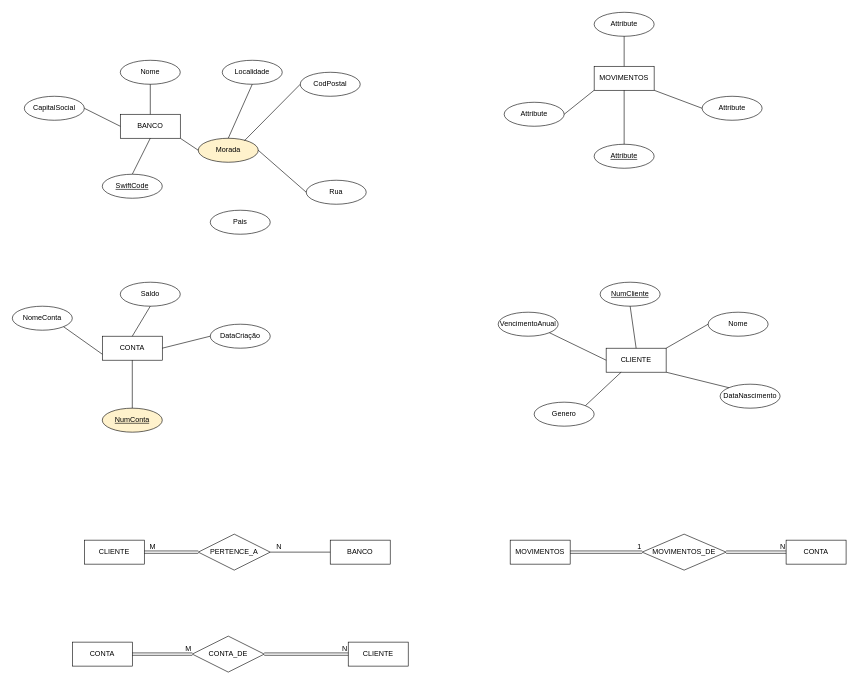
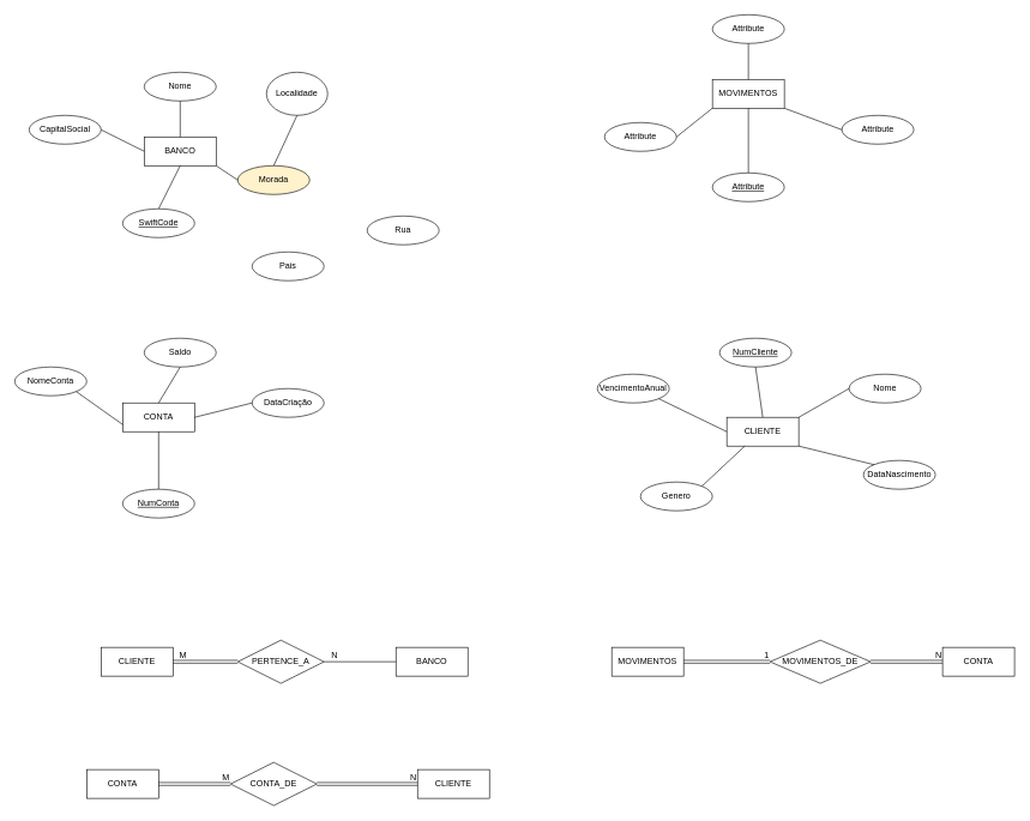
- <mxCell id="14" value="Localidade" style="ellipse;whiteSpace=wrap;html=1;align=center;" vertex="1" parent="1"><mxGeometry x="370" y="100" width="100" height="40" as="geometry" /></mxCell>
+ <mxCell id="14" value="Localidade" style="ellipse;whiteSpace=wrap;html=1;align=center;" vertex="1" parent="1"><mxGeometry x="370" y="100" width="85" height="60" as="geometry" /></mxCell>
- <mxCell id="13" value="CodPostal" style="ellipse;whiteSpace=wrap;html=1;align=center;" vertex="1" parent="1"><mxGeometry x="500" y="120" width="100" height="40" as="geometry" /></mxCell>
- <mxCell id="15" value="" style="endArrow=none;html=1;rounded=0;exitX=0;exitY=0.5;exitDx=0;exitDy=0;entryX=0.77;entryY=0.1;entryDx=0;entryDy=0;entryPerimeter=0;" edge="1" parent="1" source="13" target="11"><mxGeometry width="50" height="50" relative="1" as="geometry"><mxPoint x="320" y="410" as="sourcePoint" /><mxPoint x="370" y="360" as="targetPoint" /></mxGeometry></mxCell>
- <mxCell id="16" value="" style="endArrow=none;html=1;rounded=0;exitX=1;exitY=0.5;exitDx=0;exitDy=0;entryX=0;entryY=0.5;entryDx=0;entryDy=0;" edge="1" parent="1" source="11" target="12"><mxGeometry width="50" height="50" relative="1" as="geometry"><mxPoint x="320" y="410" as="sourcePoint" /><mxPoint x="370" y="360" as="targetPoint" /></mxGeometry></mxCell>
- <mxCell id="21" value="NumConta" style="ellipse;whiteSpace=wrap;html=1;align=center;fontStyle=4;fillColor=#fff2cc;" vertex="1" parent="1"><mxGeometry x="170" y="680" width="100" height="40" as="geometry" /></mxCell>
+ <mxCell id="21" value="NumConta" style="ellipse;whiteSpace=wrap;html=1;align=center;fontStyle=4;" vertex="1" parent="1"><mxGeometry x="170" y="680" width="100" height="40" as="geometry" /></mxCell>
